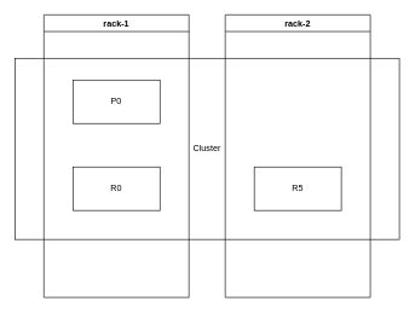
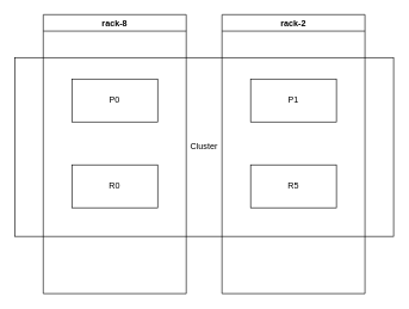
- <mxCell id="3" value="rack-1" style="swimlane;" vertex="1" parent="1"><mxGeometry x="60" y="20" width="200" height="390" as="geometry" /></mxCell>
+ <mxCell id="3" value="rack-8" style="swimlane;" vertex="1" parent="1"><mxGeometry x="60" y="20" width="200" height="390" as="geometry" /></mxCell>
+ <mxCell id="7" value="P1" style="rounded=0;whiteSpace=wrap;html=1;" vertex="1" parent="6"><mxGeometry x="40" y="90" width="120" height="60" as="geometry" /></mxCell>
